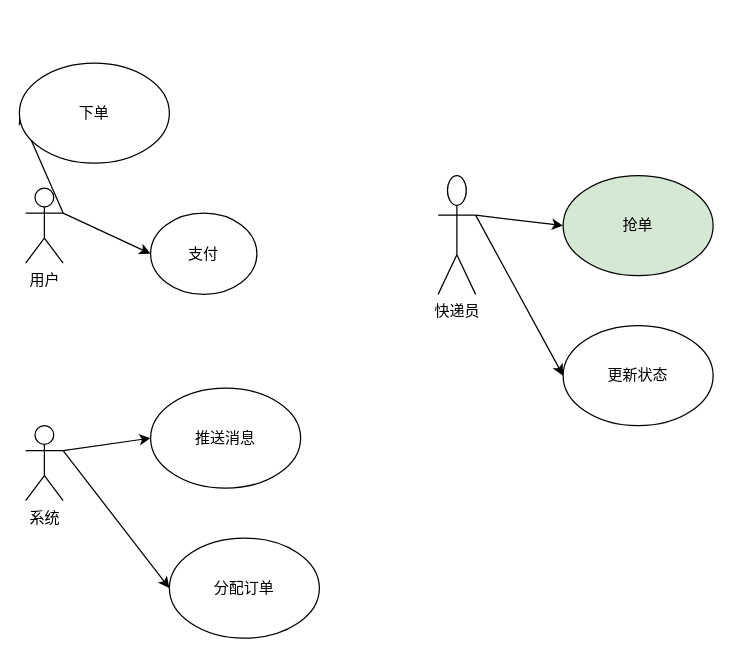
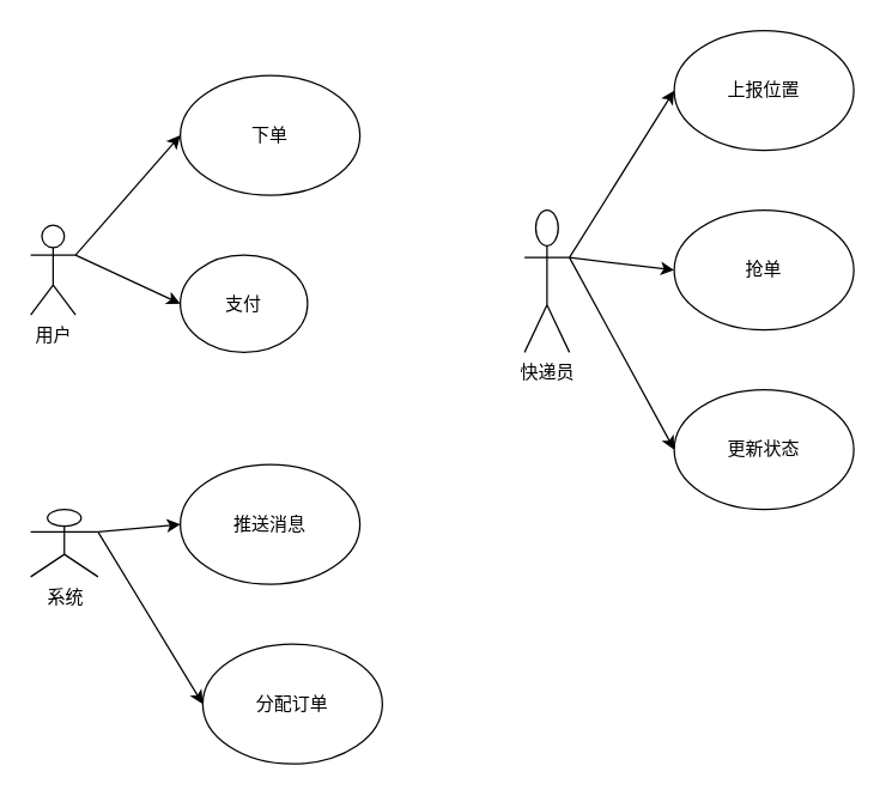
+ <mxCell id="15" value="上报位置" style="ellipse;whiteSpace=wrap;html=1;" vertex="1" parent="1"><mxGeometry x="450" y="20" width="120" height="80" as="geometry" /></mxCell>
- <mxCell id="5" value="下单" style="ellipse;whiteSpace=wrap;html=1;" vertex="1" parent="1"><mxGeometry x="15" y="50" width="120" height="80" as="geometry" /></mxCell>
+ <mxCell id="5" value="下单" style="ellipse;whiteSpace=wrap;html=1;" vertex="1" parent="1"><mxGeometry x="120" y="50" width="120" height="80" as="geometry" /></mxCell>
+ <mxCell id="7" style="edgeStyle=none;rounded=0;orthogonalLoop=1;jettySize=auto;html=1;exitX=1;exitY=0.333;exitDx=0;exitDy=0;exitPerimeter=0;entryX=0;entryY=0.5;entryDx=0;entryDy=0;" edge="1" parent="1" source="10" target="15"><mxGeometry relative="1" as="geometry" /></mxCell>
- <mxCell id="14" value="抢单" style="ellipse;whiteSpace=wrap;html=1;fillColor=#d5e8d4;" vertex="1" parent="1"><mxGeometry x="450" y="140" width="120" height="80" as="geometry" /></mxCell>
+ <mxCell id="14" value="抢单" style="ellipse;whiteSpace=wrap;html=1;" vertex="1" parent="1"><mxGeometry x="450" y="140" width="120" height="80" as="geometry" /></mxCell>
- <mxCell id="13" value="系统" style="shape=umlActor;verticalLabelPosition=bottom;verticalAlign=top;html=1;outlineConnect=0;" vertex="1" parent="1"><mxGeometry x="20" y="340" width="30" height="60" as="geometry" /></mxCell>
+ <mxCell id="13" value="系统" style="shape=umlActor;verticalLabelPosition=bottom;verticalAlign=top;html=1;outlineConnect=0;" vertex="1" parent="1"><mxGeometry x="20" y="340" width="45" height="45" as="geometry" /></mxCell>
